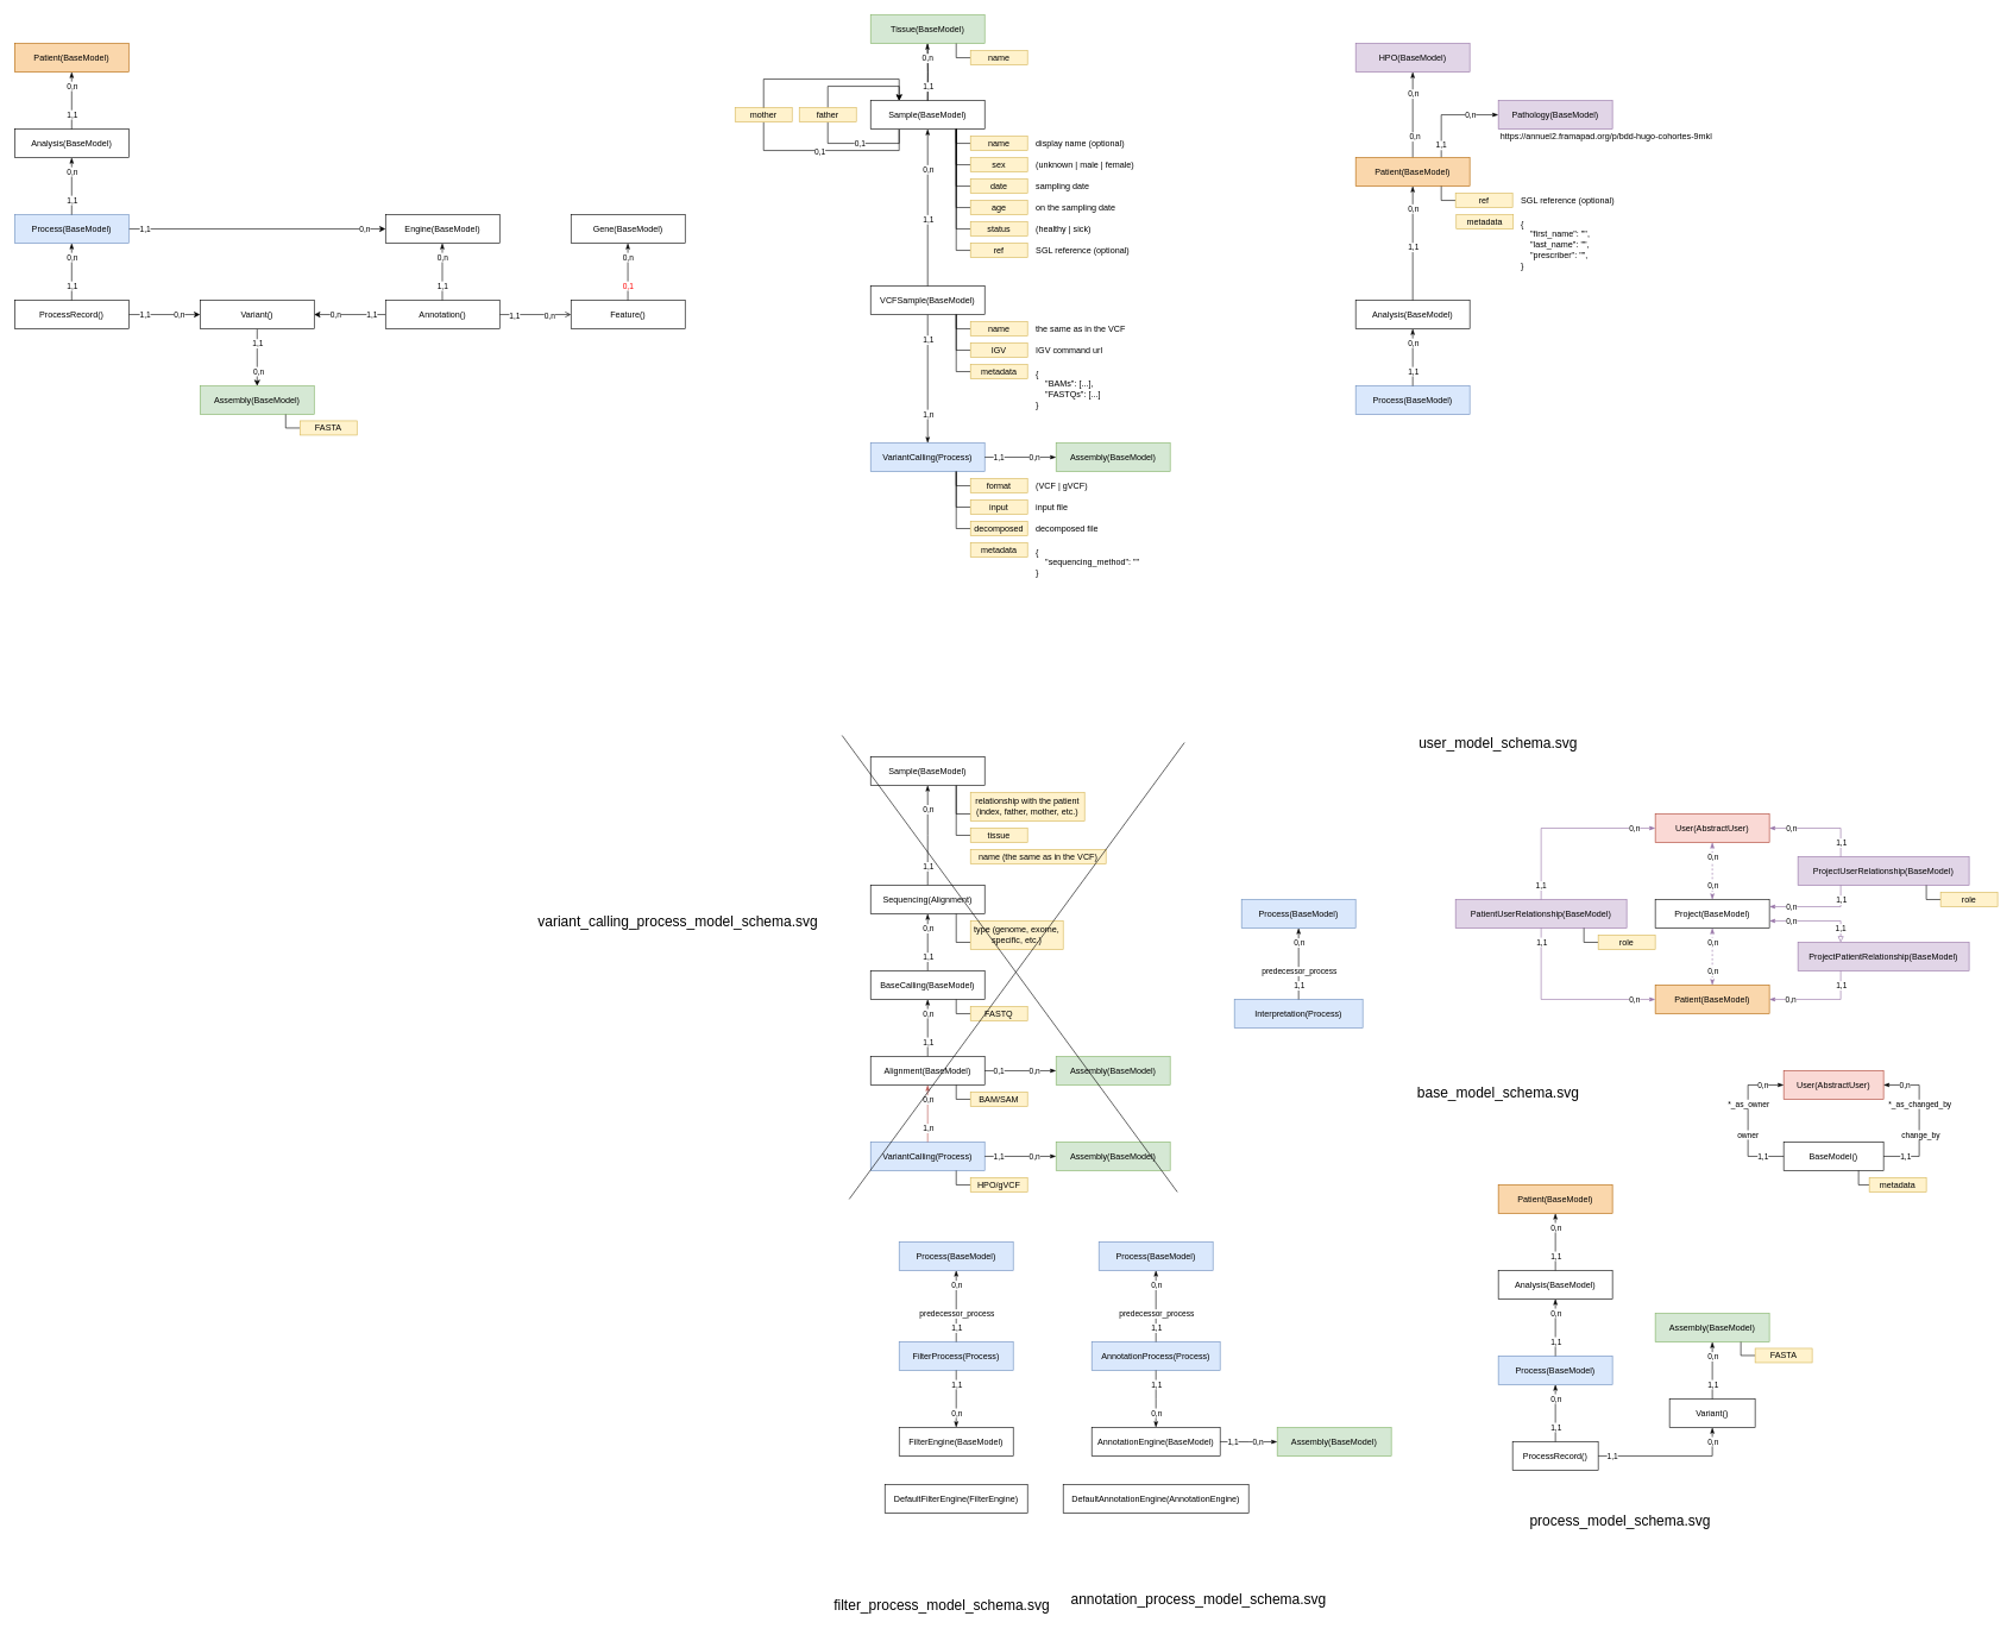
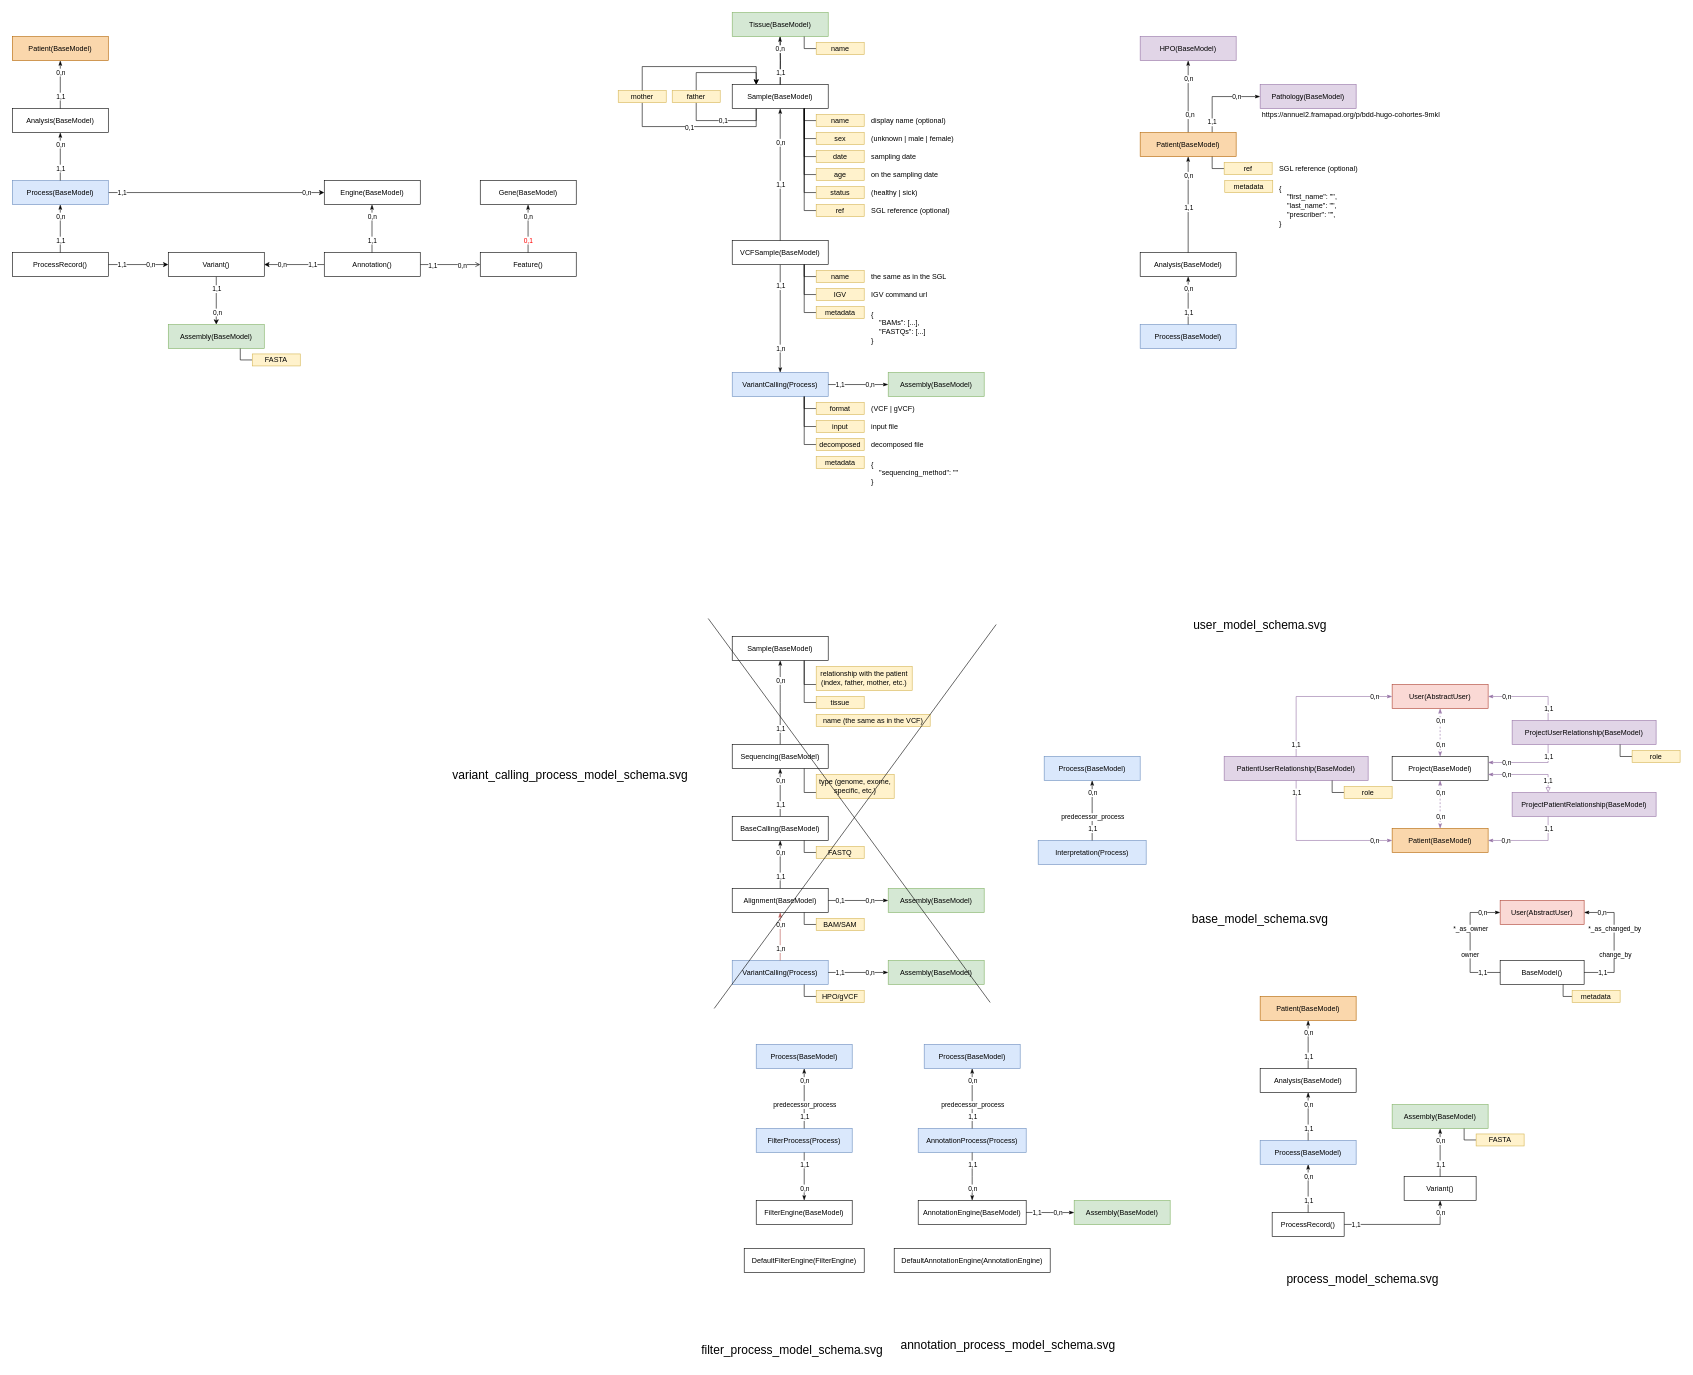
- <mxCell id="189" value="the same as in the VCF" style="rounded=0;whiteSpace=wrap;html=1;align=left;fillColor=none;strokeColor=none;" parent="1" vertex="1"><mxGeometry x="1450" y="450" width="150" height="20" as="geometry" /></mxCell>
+ <mxCell id="189" value="the same as in the SGL" style="rounded=0;whiteSpace=wrap;html=1;align=left;fillColor=none;strokeColor=none;" parent="1" vertex="1"><mxGeometry x="1450" y="450" width="150" height="20" as="geometry" /></mxCell>
- <mxCell id="7" value="Sequencing(Alignment)" style="rounded=0;whiteSpace=wrap;html=1;" parent="1" vertex="1"><mxGeometry x="1220" y="1240" width="160" height="40" as="geometry" /></mxCell>
+ <mxCell id="7" value="Sequencing(BaseModel)" style="rounded=0;whiteSpace=wrap;html=1;" parent="1" vertex="1"><mxGeometry x="1220" y="1240" width="160" height="40" as="geometry" /></mxCell>
